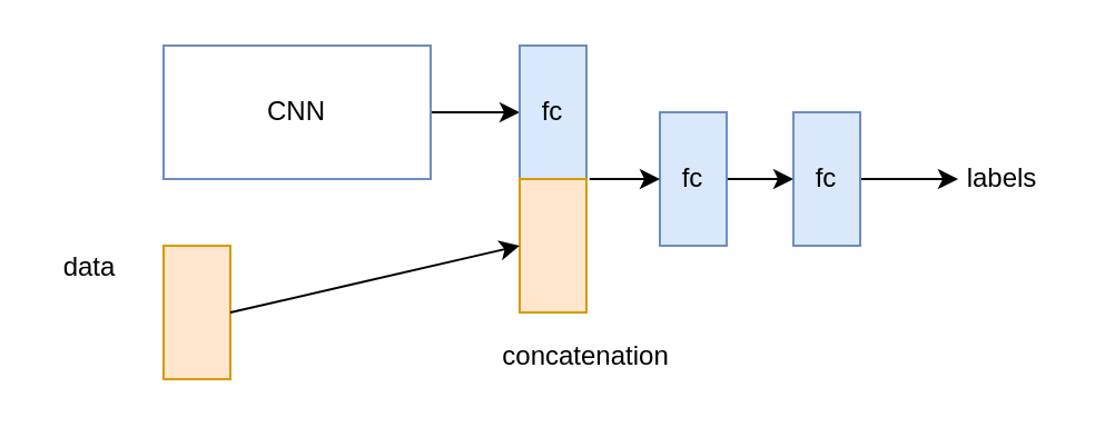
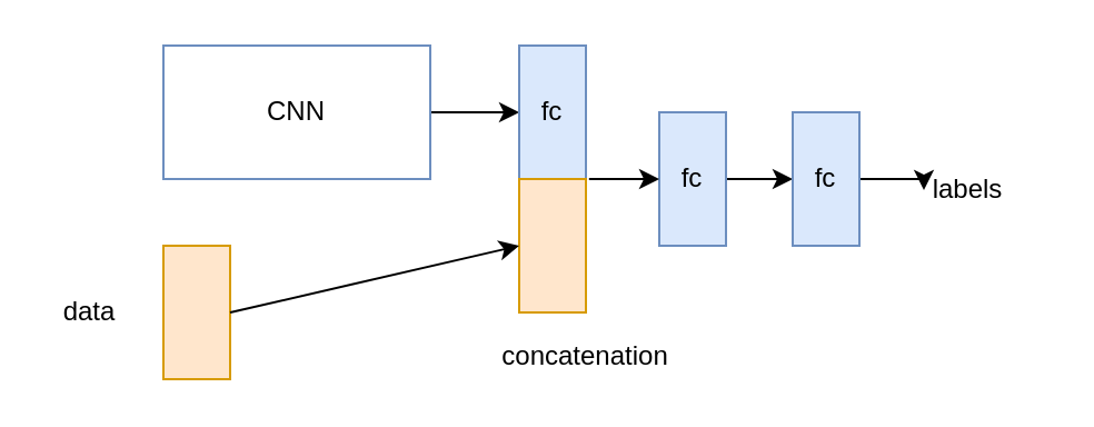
- <mxCell id="15" value="labels&lt;br&gt;" style="text;html=1;strokeColor=none;fillColor=none;align=center;verticalAlign=middle;whiteSpace=wrap;rounded=0;" vertex="1" parent="1"><mxGeometry x="430" y="70" width="40" height="20" as="geometry" /></mxCell>
+ <mxCell id="15" value="labels&lt;br&gt;" style="text;html=1;strokeColor=none;fillColor=none;align=center;verticalAlign=middle;whiteSpace=wrap;rounded=0;" vertex="1" parent="1"><mxGeometry x="415" y="75" width="40" height="20" as="geometry" /></mxCell>
- <mxCell id="10" value="data" style="text;html=1;strokeColor=none;fillColor=none;align=center;verticalAlign=middle;whiteSpace=wrap;rounded=0;" vertex="1" parent="1"><mxGeometry x="20" y="110" width="40" height="20" as="geometry" /></mxCell>
+ <mxCell id="10" value="data" style="text;html=1;strokeColor=none;fillColor=none;align=center;verticalAlign=middle;whiteSpace=wrap;rounded=0;" vertex="1" parent="1"><mxGeometry x="20" y="130" width="40" height="20" as="geometry" /></mxCell>
